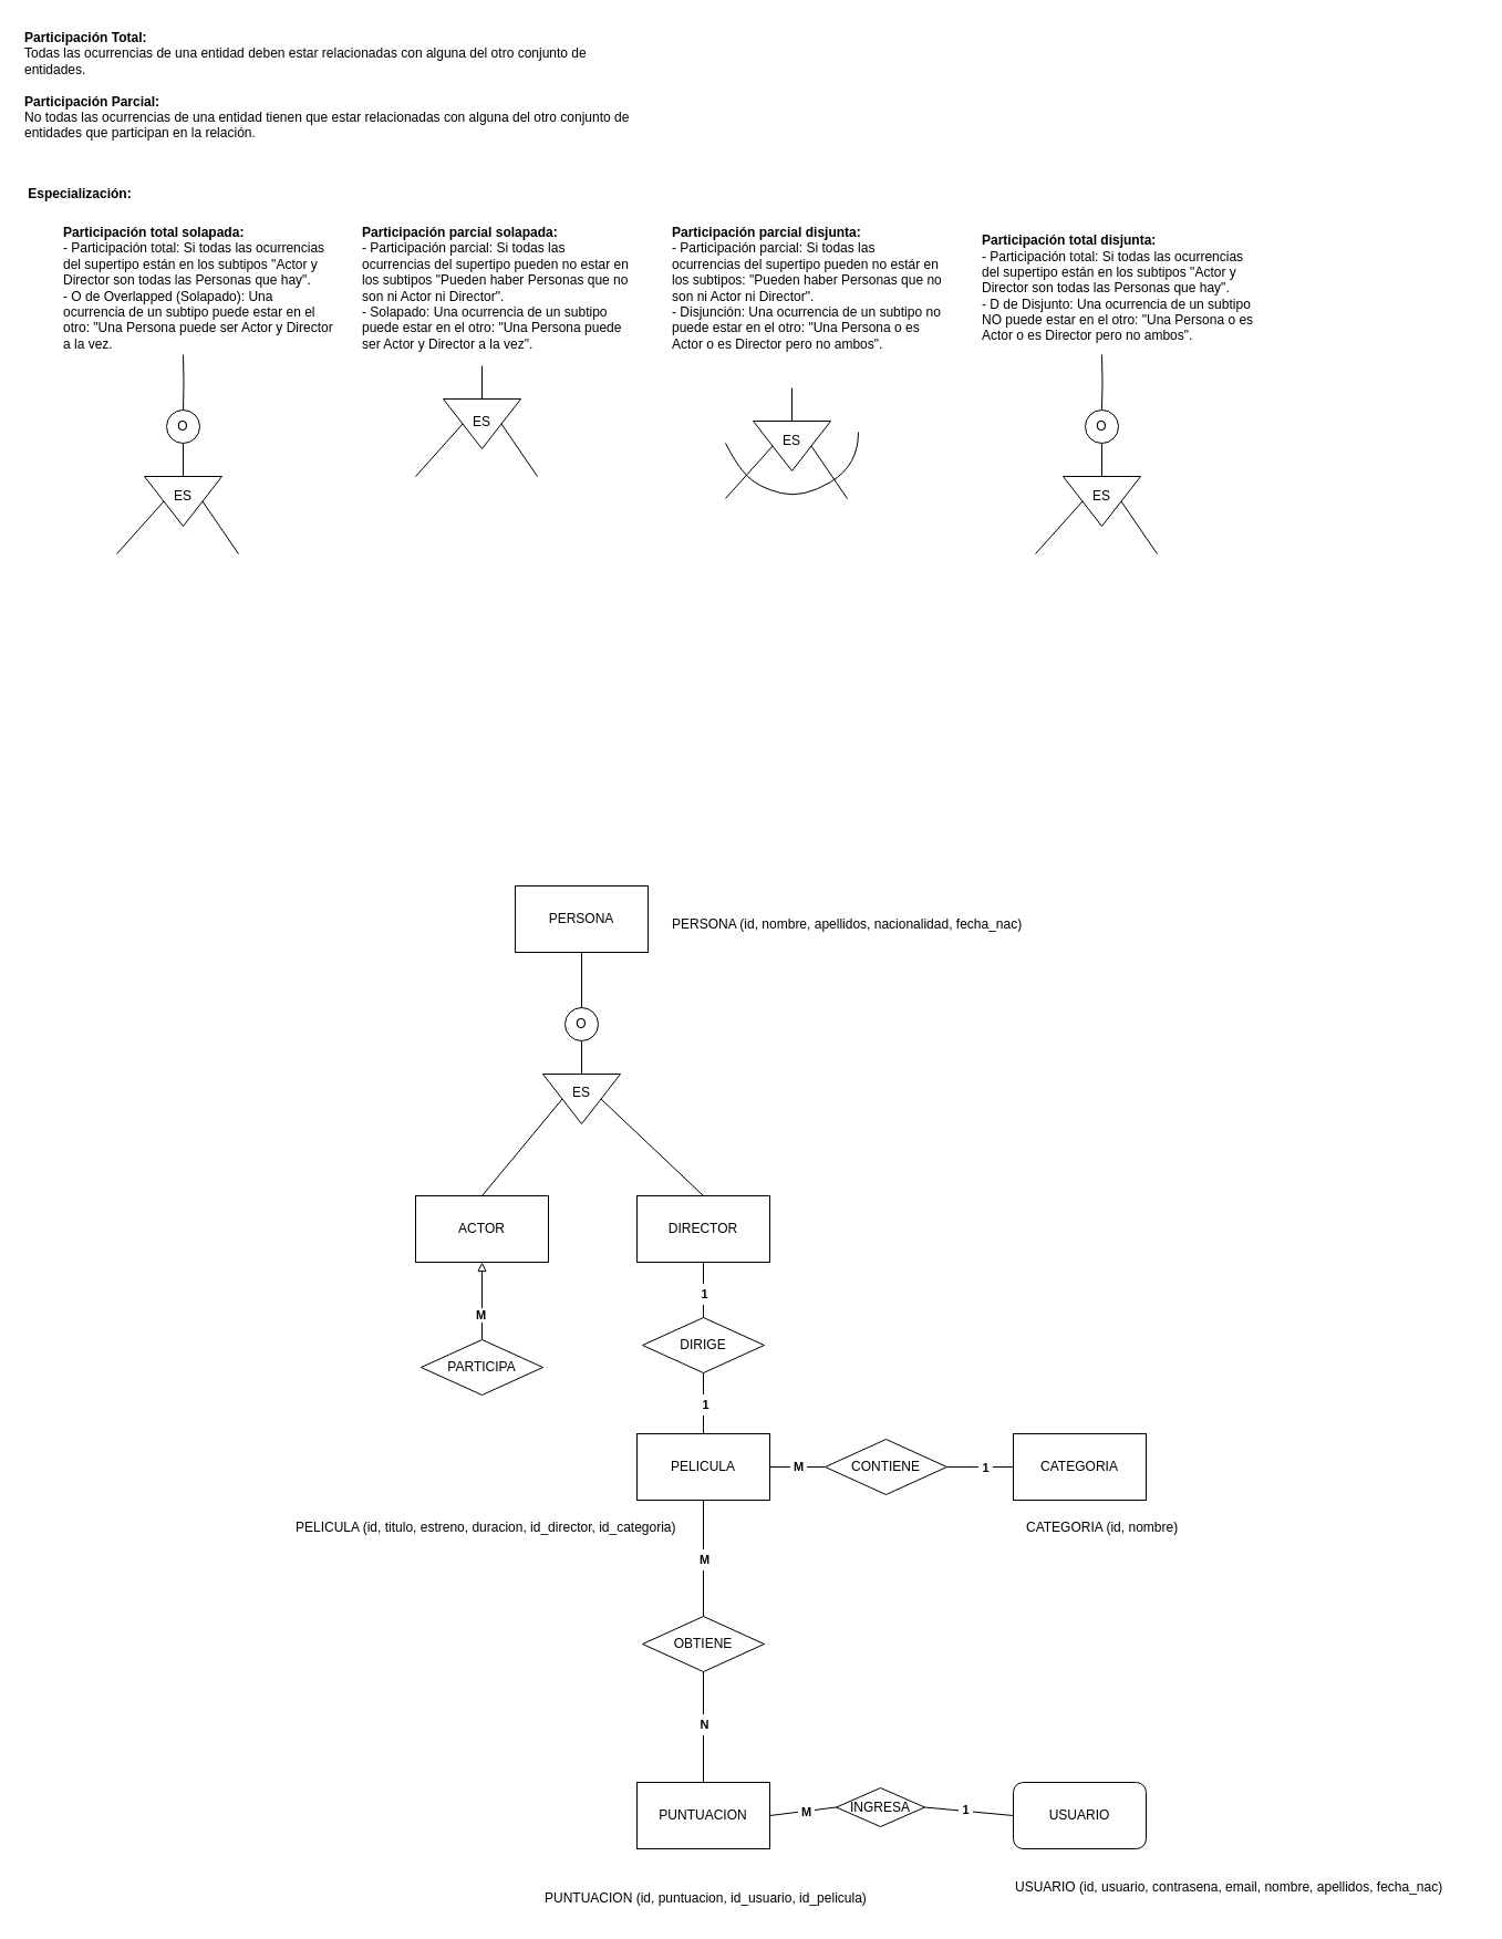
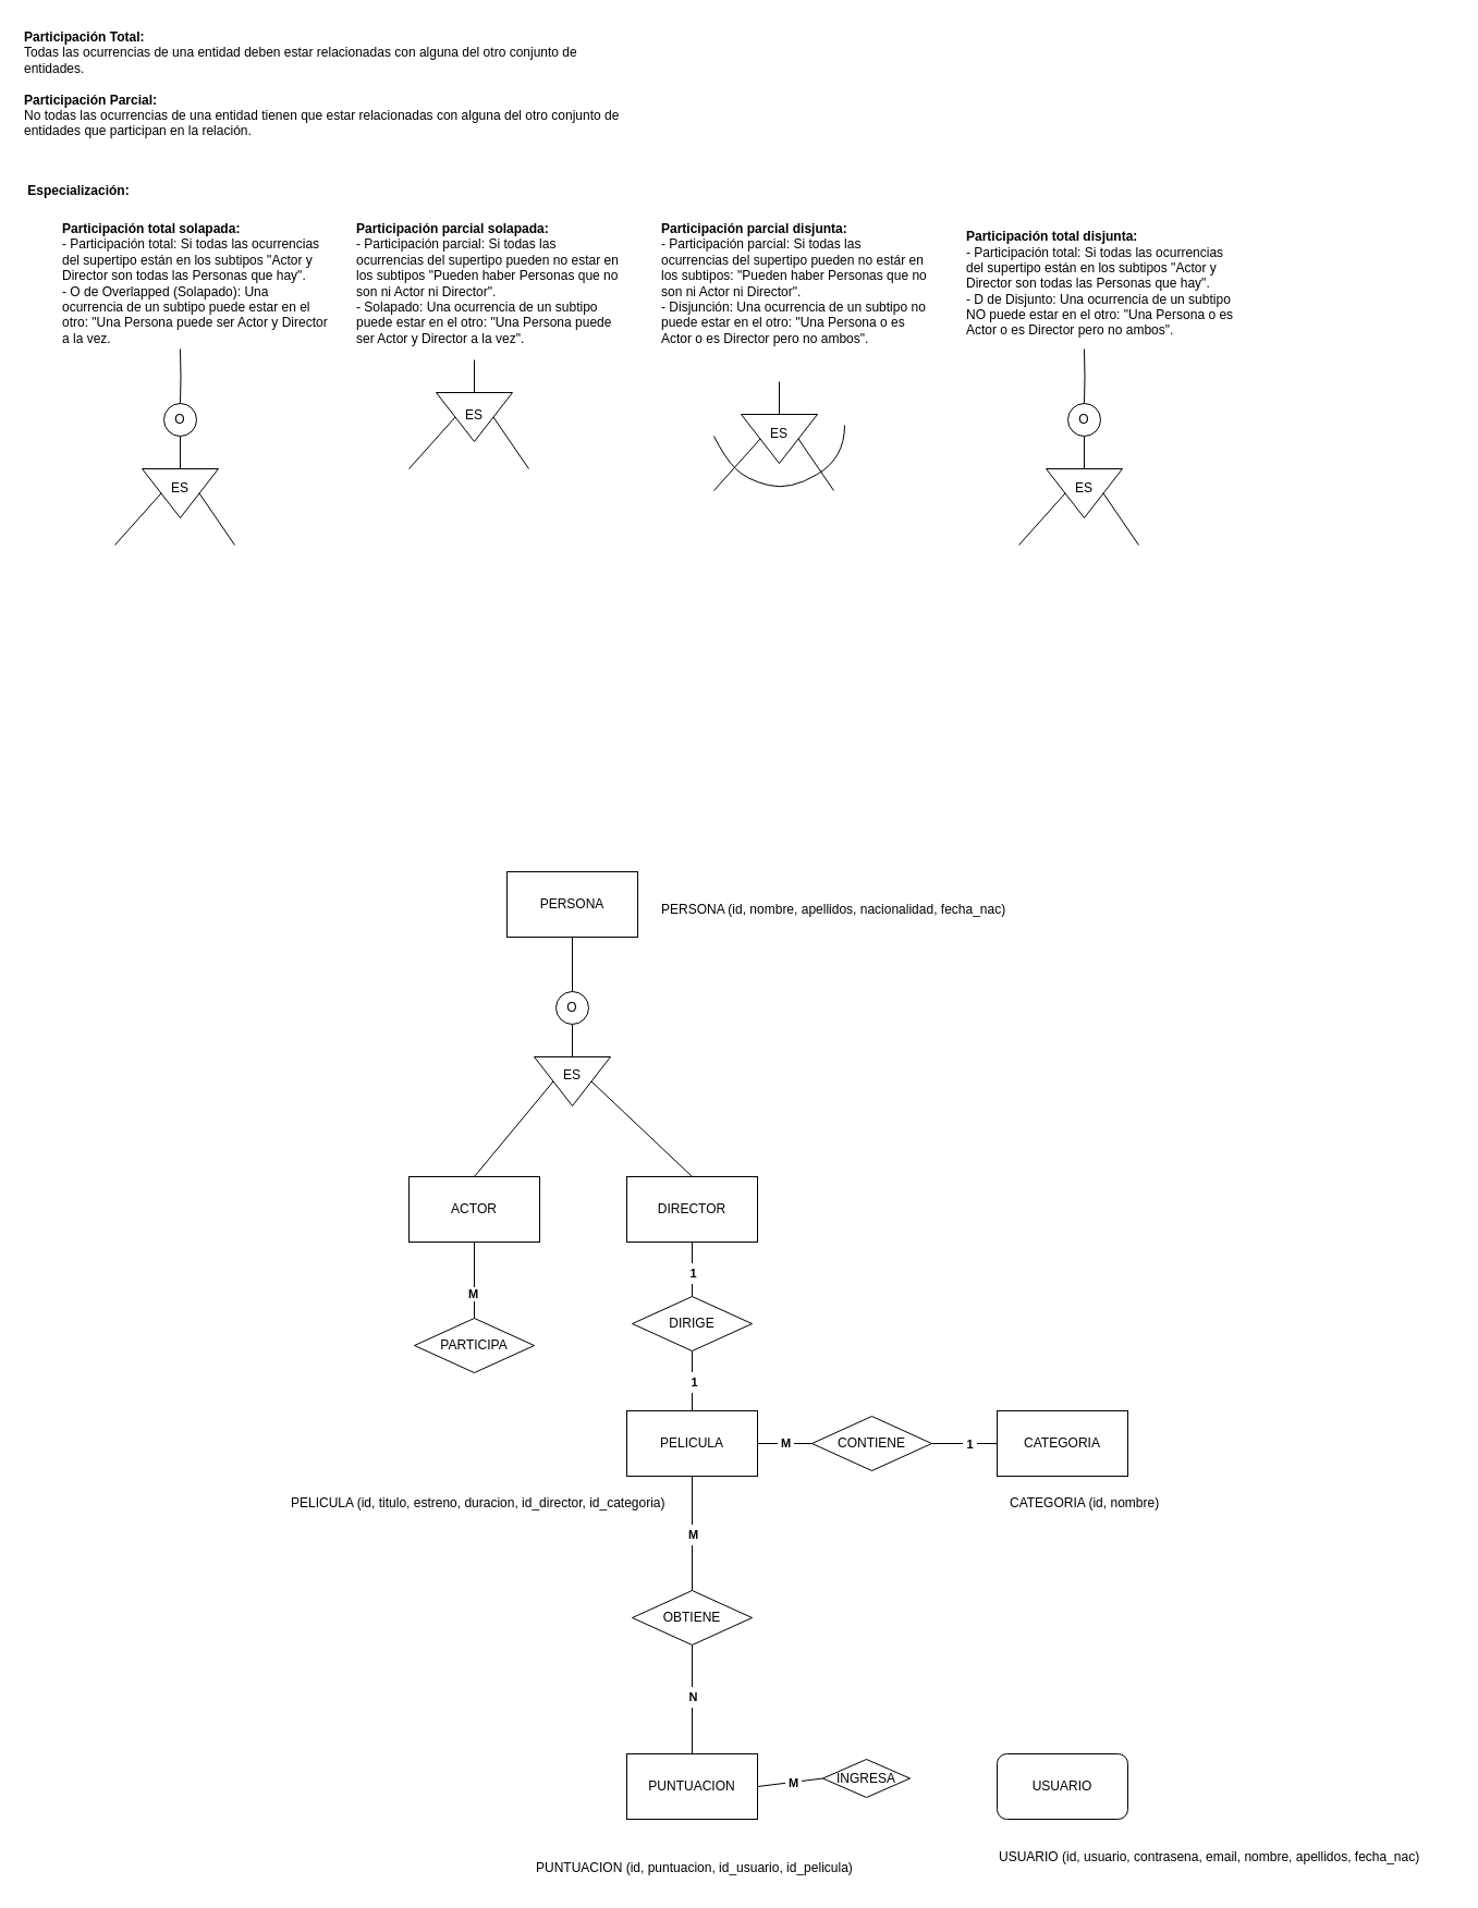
- <mxCell id="27" style="rounded=0;orthogonalLoop=1;jettySize=auto;html=1;exitX=0.5;exitY=0;exitDx=0;exitDy=0;entryX=0.5;entryY=1;entryDx=0;entryDy=0;endArrow=block;endFill=0;" parent="1" source="29" target="10" edge="1"><mxGeometry relative="1" as="geometry" /></mxCell>
+ <mxCell id="27" style="rounded=0;orthogonalLoop=1;jettySize=auto;html=1;exitX=0.5;exitY=0;exitDx=0;exitDy=0;entryX=0.5;entryY=1;entryDx=0;entryDy=0;endArrow=none;endFill=0;" parent="1" source="29" target="10" edge="1"><mxGeometry relative="1" as="geometry" /></mxCell>
- <mxCell id="71" style="rounded=0;orthogonalLoop=1;jettySize=auto;html=1;exitX=1;exitY=0.5;exitDx=0;exitDy=0;entryX=0;entryY=0.5;entryDx=0;entryDy=0;endArrow=none;endFill=0;" parent="1" source="73" target="14" edge="1"><mxGeometry relative="1" as="geometry" /></mxCell>
- <mxCell id="72" value="&lt;b style=&quot;line-height: 180%;&quot;&gt;&amp;nbsp;1&amp;nbsp;&lt;/b&gt;" style="edgeLabel;html=1;align=center;verticalAlign=middle;resizable=0;points=[];" parent="71" vertex="1" connectable="0"><mxGeometry x="-0.086" y="1" relative="1" as="geometry"><mxPoint as="offset" /></mxGeometry></mxCell>
